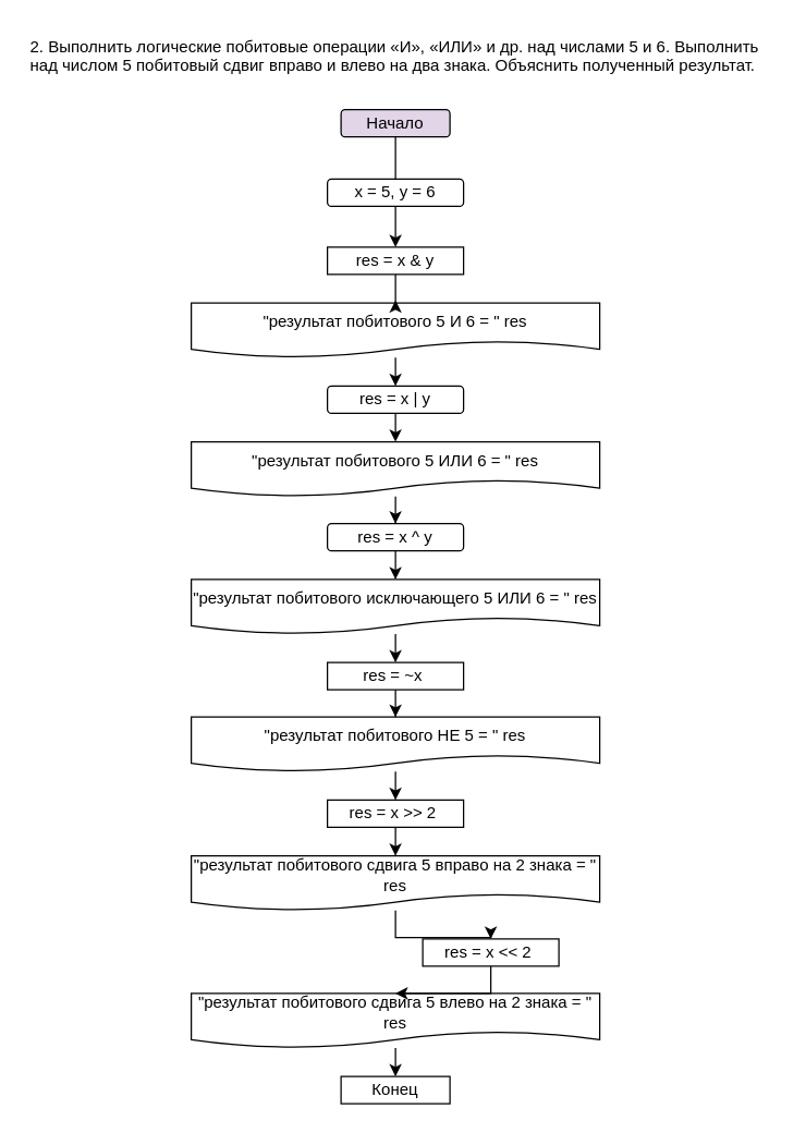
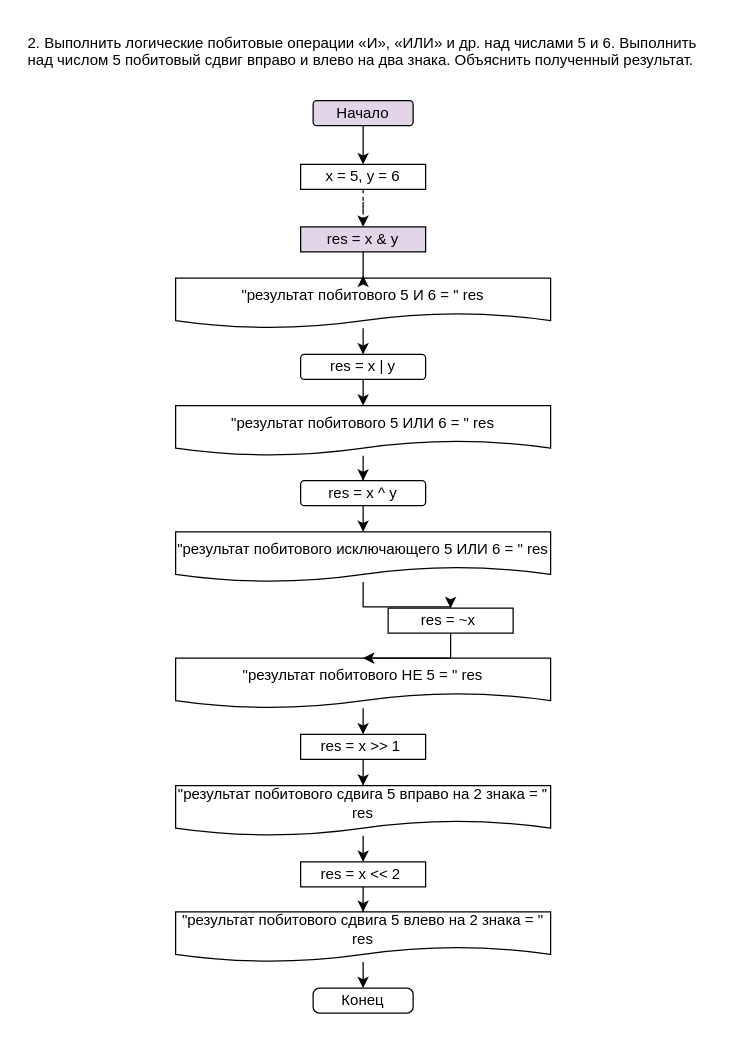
- <mxCell id="2" value="" style="edgeStyle=orthogonalEdgeStyle;rounded=0;orthogonalLoop=1;jettySize=auto;html=1;fontFamily=Helvetica;fontSize=12;endArrow=none;" edge="1" parent="1" source="3" target="9"><mxGeometry relative="1" as="geometry" /></mxCell>
+ <mxCell id="2" value="" style="edgeStyle=orthogonalEdgeStyle;rounded=0;orthogonalLoop=1;jettySize=auto;html=1;fontFamily=Helvetica;fontSize=12;" edge="1" parent="1" source="3" target="9"><mxGeometry relative="1" as="geometry" /></mxCell>
- <mxCell id="9" value="x = 5, y = 6&lt;br&gt;" style="whiteSpace=wrap;html=1;fontFamily=Helvetica;fontSize=12;rounded=1;" vertex="1" parent="1"><mxGeometry x="240" y="131" width="100" height="20" as="geometry" /></mxCell>
+ <mxCell id="9" value="x = 5, y = 6&lt;br&gt;" style="rounded=0;whiteSpace=wrap;html=1;fontFamily=Helvetica;fontSize=12;" vertex="1" parent="1"><mxGeometry x="240" y="131" width="100" height="20" as="geometry" /></mxCell>
- <mxCell id="8" value="" style="edgeStyle=orthogonalEdgeStyle;rounded=0;orthogonalLoop=1;jettySize=auto;html=1;fontFamily=Helvetica;fontSize=12;" edge="1" parent="1" source="9" target="11"><mxGeometry relative="1" as="geometry" /></mxCell>
+ <mxCell id="8" value="" style="edgeStyle=orthogonalEdgeStyle;rounded=0;orthogonalLoop=1;jettySize=auto;html=1;fontFamily=Helvetica;fontSize=12;dashed=1;" edge="1" parent="1" source="9" target="11"><mxGeometry relative="1" as="geometry" /></mxCell>
- <mxCell id="11" value="res = x &amp;amp; y" style="rounded=0;whiteSpace=wrap;html=1;fontFamily=Helvetica;fontSize=12;" vertex="1" parent="1"><mxGeometry x="240" y="181" width="100" height="20" as="geometry" /></mxCell>
+ <mxCell id="11" value="res = x &amp;amp; y" style="rounded=0;whiteSpace=wrap;html=1;fontFamily=Helvetica;fontSize=12;fillColor=#e1d5e7;" vertex="1" parent="1"><mxGeometry x="240" y="181" width="100" height="20" as="geometry" /></mxCell>
- <mxCell id="22" value="res = ~x&amp;nbsp;" style="rounded=0;whiteSpace=wrap;html=1;fontFamily=Helvetica;fontSize=12;" vertex="1" parent="1"><mxGeometry x="240" y="486" width="100" height="20" as="geometry" /></mxCell>
+ <mxCell id="22" value="res = ~x&amp;nbsp;" style="rounded=0;whiteSpace=wrap;html=1;fontFamily=Helvetica;fontSize=12;" vertex="1" parent="1"><mxGeometry x="310" y="486" width="100" height="20" as="geometry" /></mxCell>
- <mxCell id="26" value="res = x &amp;gt;&amp;gt; 2&amp;nbsp;" style="rounded=0;whiteSpace=wrap;html=1;fontFamily=Helvetica;fontSize=12;" vertex="1" parent="1"><mxGeometry x="240" y="587" width="100" height="20" as="geometry" /></mxCell>
+ <mxCell id="26" value="res = x &amp;gt;&amp;gt; 1&amp;nbsp;" style="rounded=0;whiteSpace=wrap;html=1;fontFamily=Helvetica;fontSize=12;" vertex="1" parent="1"><mxGeometry x="240" y="587" width="100" height="20" as="geometry" /></mxCell>
- <mxCell id="30" value="res = x &amp;lt;&amp;lt; 2&amp;nbsp;" style="rounded=0;whiteSpace=wrap;html=1;fontFamily=Helvetica;fontSize=12;" vertex="1" parent="1"><mxGeometry x="310" y="689" width="100" height="20" as="geometry" /></mxCell>
+ <mxCell id="30" value="res = x &amp;lt;&amp;lt; 2&amp;nbsp;" style="rounded=0;whiteSpace=wrap;html=1;fontFamily=Helvetica;fontSize=12;" vertex="1" parent="1"><mxGeometry x="240" y="689" width="100" height="20" as="geometry" /></mxCell>
- <mxCell id="6" value="Конец" style="whiteSpace=wrap;html=1;arcSize=25;rounded=0;" parent="1" vertex="1"><mxGeometry x="250" y="790" width="80" height="20" as="geometry" /></mxCell>
+ <mxCell id="6" value="Конец" style="rounded=1;whiteSpace=wrap;html=1;arcSize=25;" parent="1" vertex="1"><mxGeometry x="250" y="790" width="80" height="20" as="geometry" /></mxCell>
